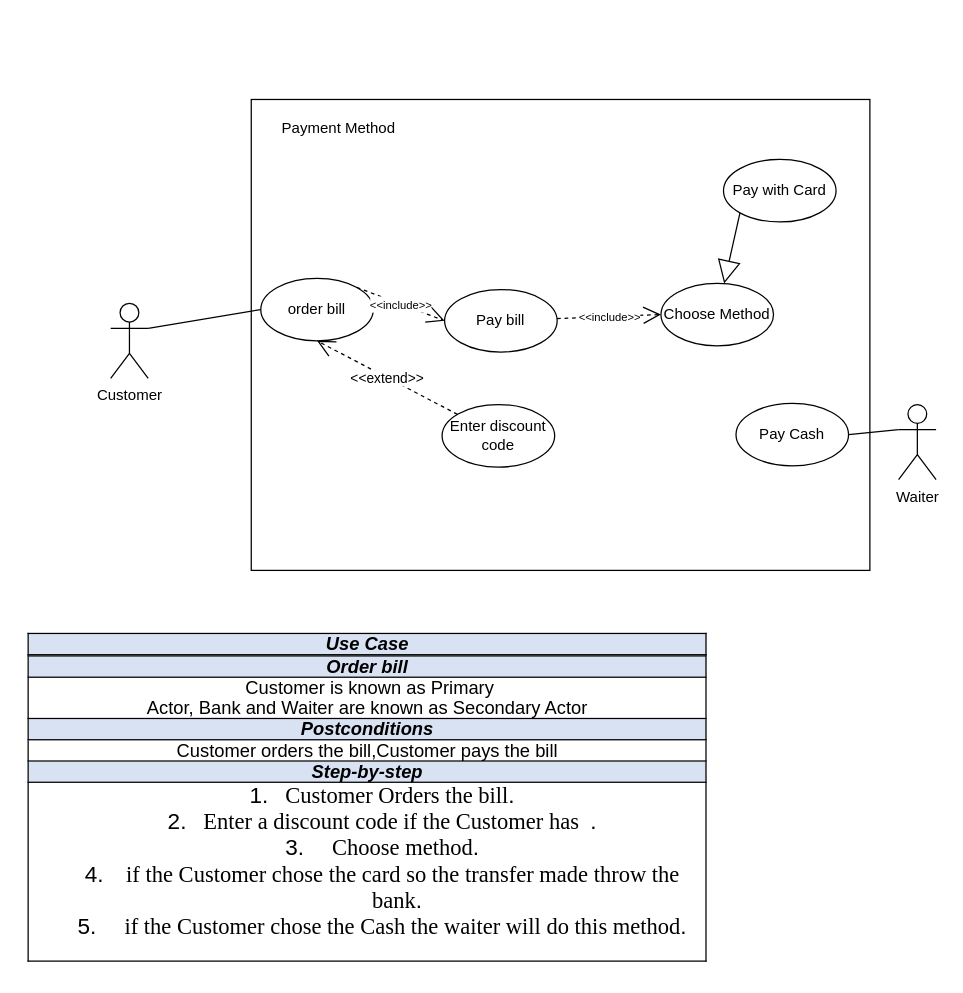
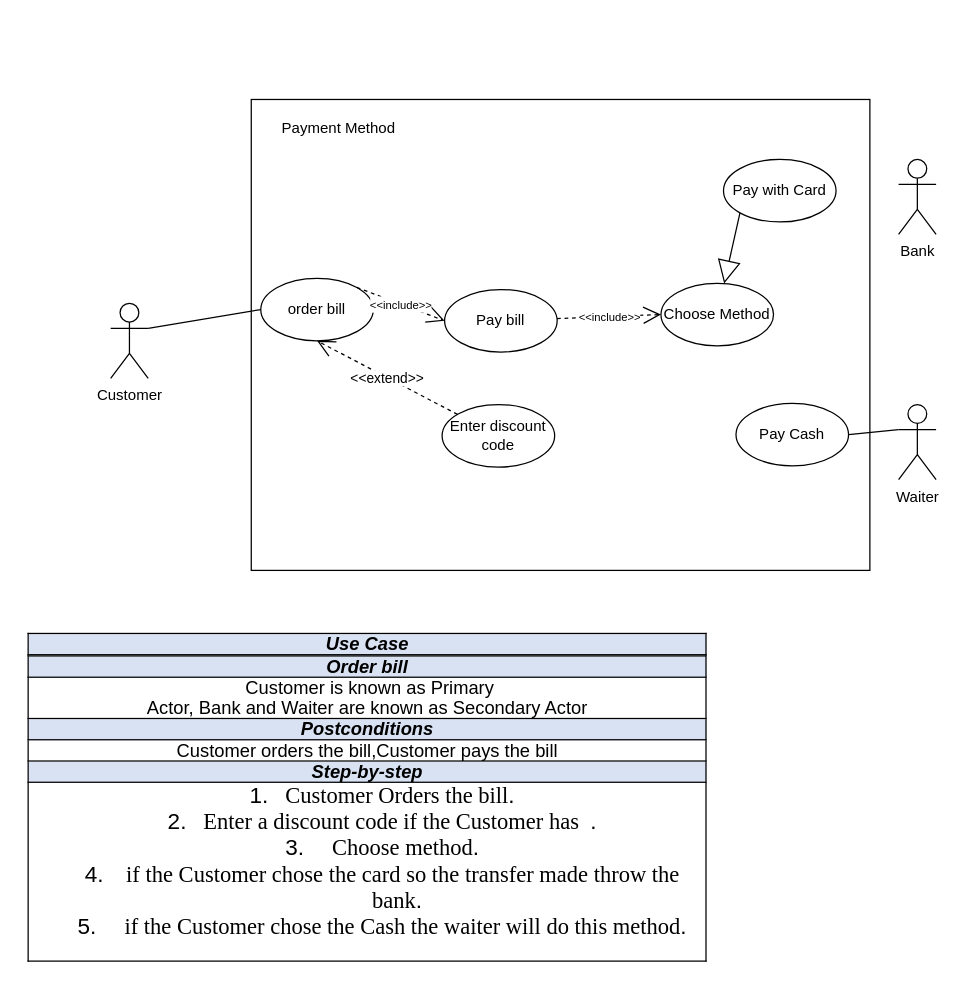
+ <mxCell id="14" value="Bank" style="shape=umlActor;verticalLabelPosition=bottom;verticalAlign=top;html=1;outlineConnect=0;" parent="1" vertex="1"><mxGeometry x="718" y="127" width="30" height="60" as="geometry" /></mxCell>
